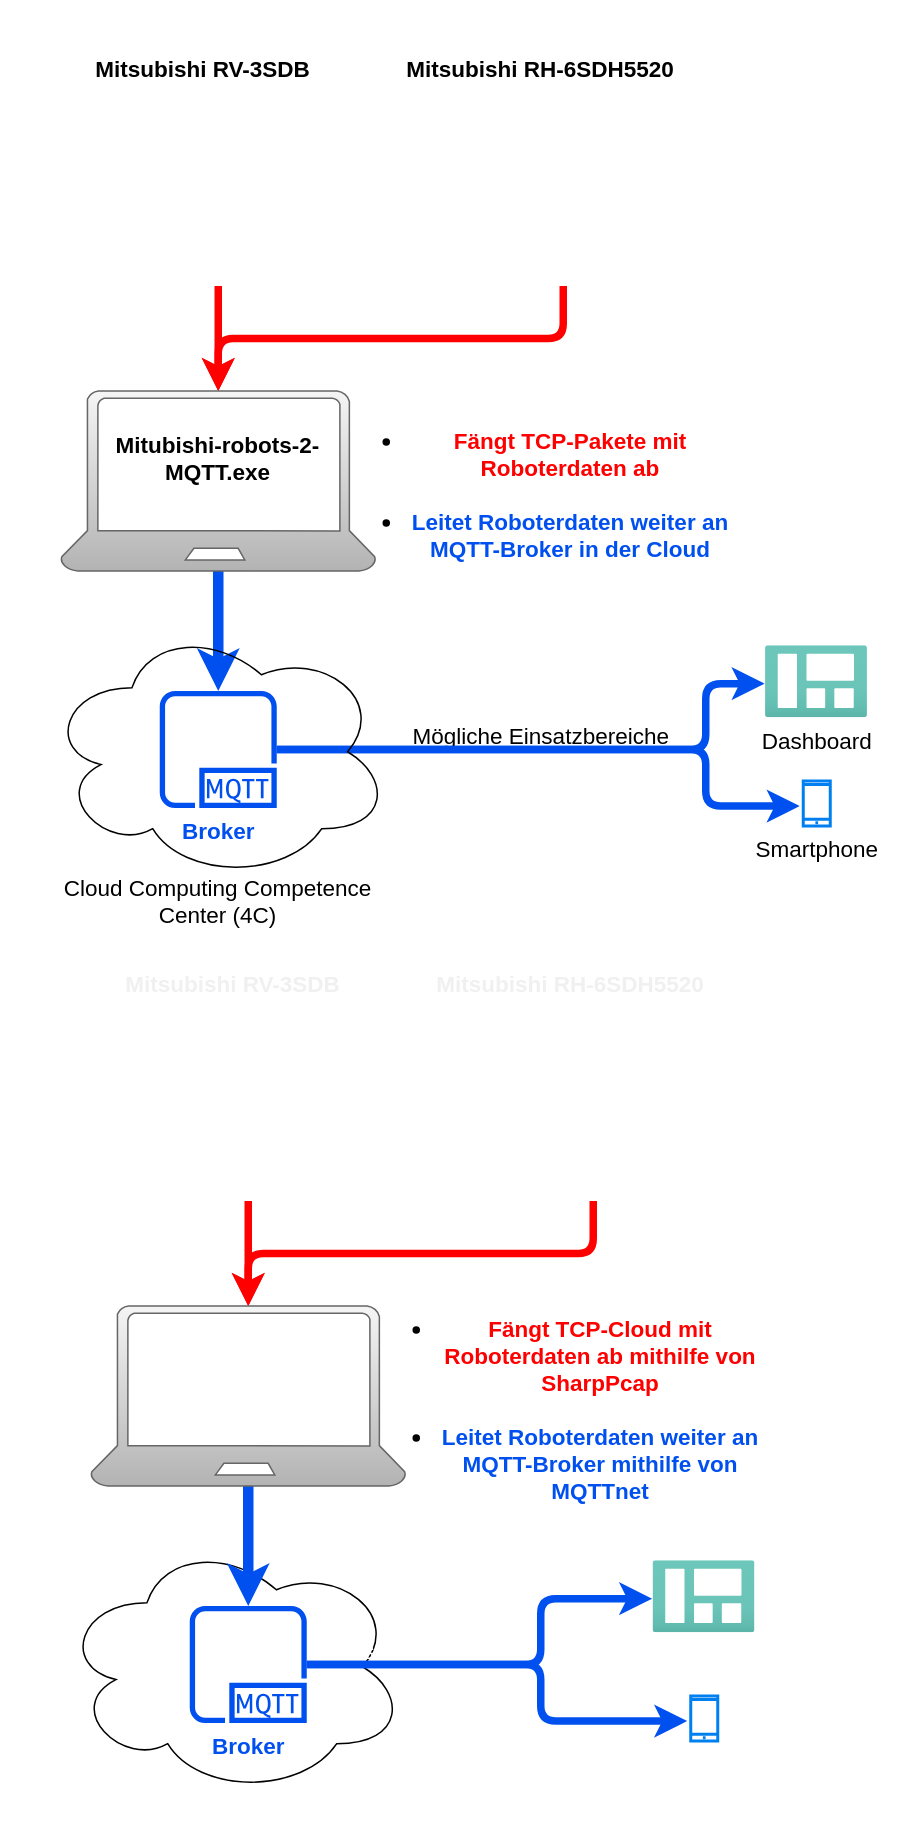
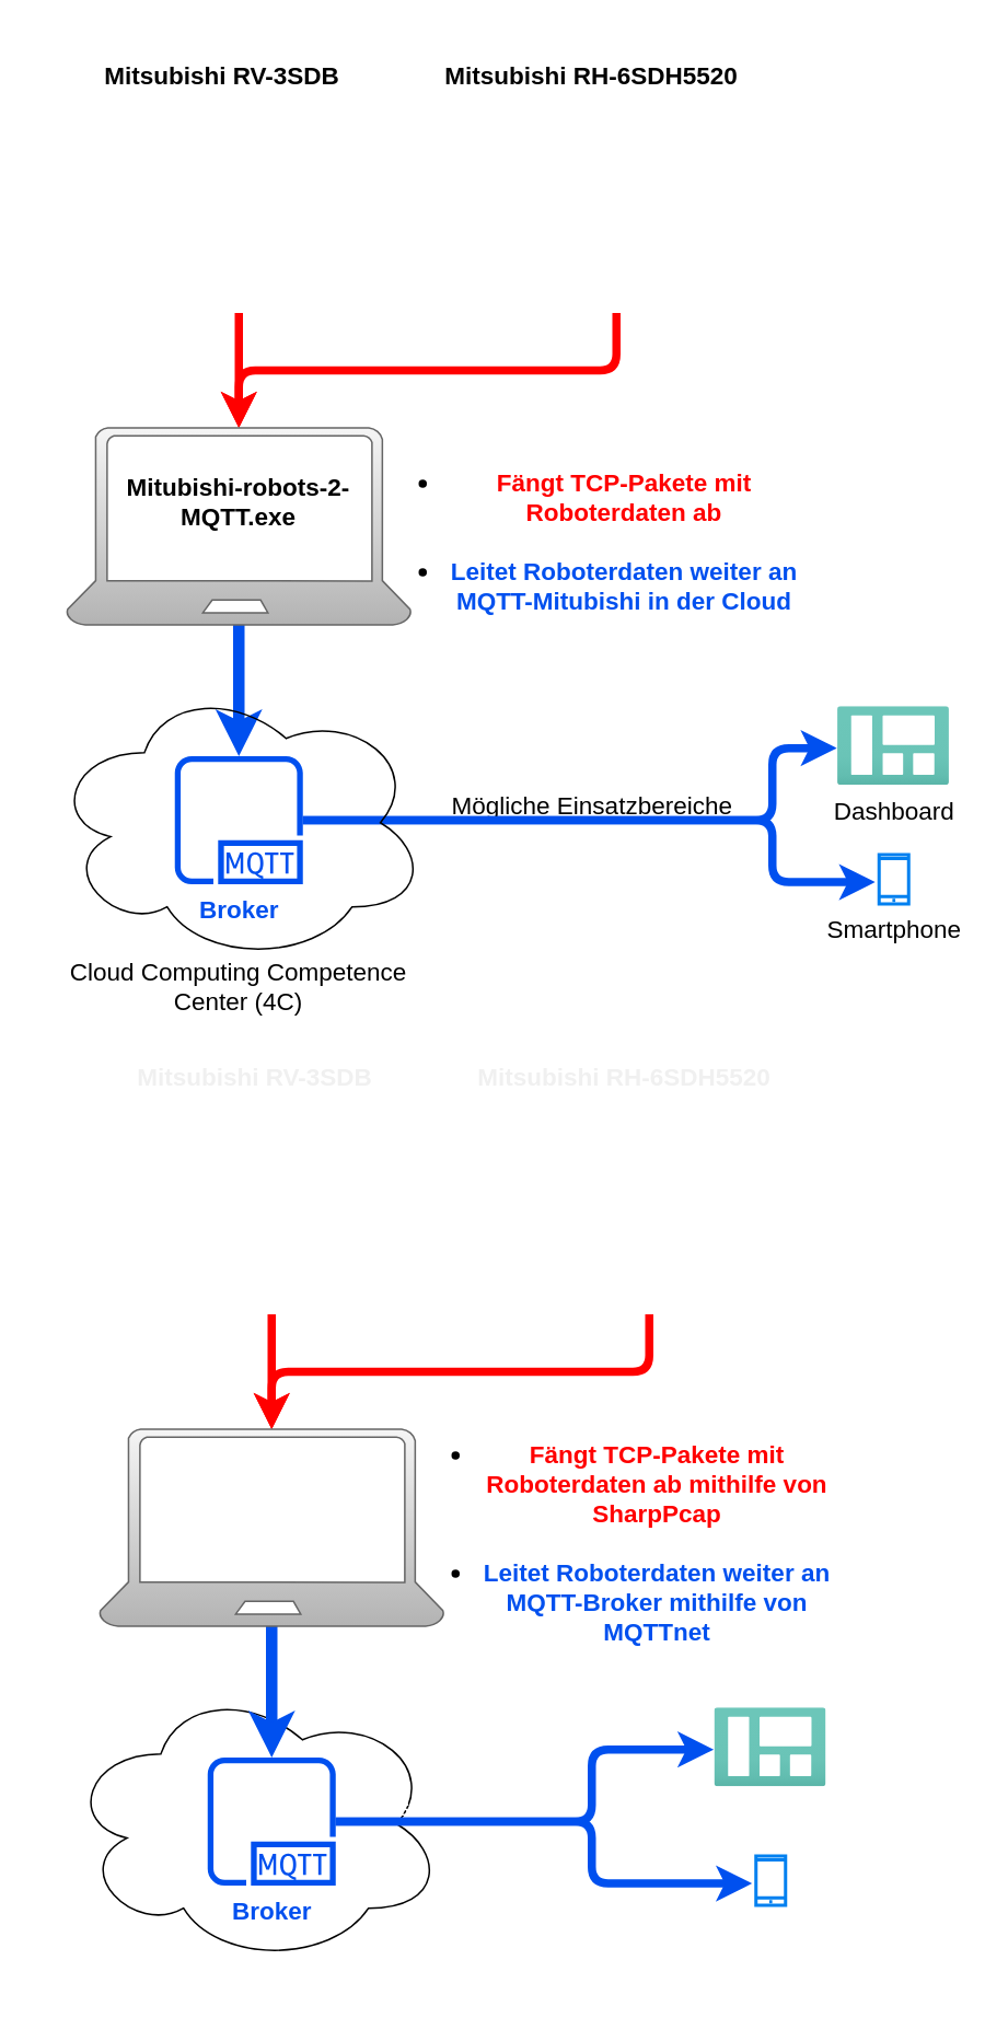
- <mxCell id="8" value="&lt;div style=&quot;font-size: 15px&quot;&gt;&lt;font style=&quot;font-size: 15px&quot;&gt;&lt;b&gt;&lt;br&gt;&lt;/b&gt;&lt;/font&gt;&lt;/div&gt;&lt;ul style=&quot;font-size: 15px&quot;&gt;&lt;li&gt;&lt;font style=&quot;font-size: 15px&quot;&gt;&lt;span style=&quot;font-family: &amp;#34;helvetica&amp;#34; ; font-style: normal ; letter-spacing: normal ; text-align: center ; text-indent: 0px ; text-transform: none ; word-spacing: 0px ; display: inline ; float: none&quot;&gt;&lt;b&gt;&lt;font color=&quot;#ff0000&quot; style=&quot;font-size: 15px&quot;&gt;Fängt TCP-Pakete mit Roboterdaten ab&lt;/font&gt;&lt;br&gt;&lt;br&gt;&lt;/b&gt;&lt;/span&gt;&lt;/font&gt;&lt;/li&gt;&lt;li&gt;&lt;font style=&quot;font-size: 15px&quot; color=&quot;#0050ef&quot;&gt;&lt;span style=&quot;font-family: &amp;#34;helvetica&amp;#34; ; font-style: normal ; letter-spacing: normal ; text-align: center ; text-indent: 0px ; text-transform: none ; word-spacing: 0px ; display: inline ; float: none&quot;&gt;&lt;b&gt;Leitet Roboterdaten weiter an MQTT-Broker in der Cloud&lt;/b&gt;&lt;/span&gt;&lt;/font&gt;&lt;/li&gt;&lt;/ul&gt;" style="text;html=1;strokeColor=none;fillColor=none;align=center;verticalAlign=middle;whiteSpace=wrap;rounded=0;" parent="1" vertex="1"><mxGeometry x="230" y="225" width="260" height="190" as="geometry" /></mxCell>
+ <mxCell id="8" value="&lt;div style=&quot;font-size: 15px&quot;&gt;&lt;font style=&quot;font-size: 15px&quot;&gt;&lt;b&gt;&lt;br&gt;&lt;/b&gt;&lt;/font&gt;&lt;/div&gt;&lt;ul style=&quot;font-size: 15px&quot;&gt;&lt;li&gt;&lt;font style=&quot;font-size: 15px&quot;&gt;&lt;span style=&quot;font-family: &amp;#34;helvetica&amp;#34; ; font-style: normal ; letter-spacing: normal ; text-align: center ; text-indent: 0px ; text-transform: none ; word-spacing: 0px ; display: inline ; float: none&quot;&gt;&lt;b&gt;&lt;font color=&quot;#ff0000&quot; style=&quot;font-size: 15px&quot;&gt;Fängt TCP-Pakete mit Roboterdaten ab&lt;/font&gt;&lt;br&gt;&lt;br&gt;&lt;/b&gt;&lt;/span&gt;&lt;/font&gt;&lt;/li&gt;&lt;li&gt;&lt;font style=&quot;font-size: 15px&quot; color=&quot;#0050ef&quot;&gt;&lt;span style=&quot;font-family: &amp;#34;helvetica&amp;#34; ; font-style: normal ; letter-spacing: normal ; text-align: center ; text-indent: 0px ; text-transform: none ; word-spacing: 0px ; display: inline ; float: none&quot;&gt;&lt;b&gt;Leitet Roboterdaten weiter an MQTT-Mitubishi in der Cloud&lt;/b&gt;&lt;/span&gt;&lt;/font&gt;&lt;/li&gt;&lt;/ul&gt;" style="text;html=1;strokeColor=none;fillColor=none;align=center;verticalAlign=middle;whiteSpace=wrap;rounded=0;" parent="1" vertex="1"><mxGeometry x="230" y="225" width="260" height="190" as="geometry" /></mxCell>
- <mxCell id="24" value="&lt;div style=&quot;font-size: 15px&quot;&gt;&lt;font style=&quot;font-size: 15px&quot;&gt;&lt;b&gt;&lt;br&gt;&lt;/b&gt;&lt;/font&gt;&lt;/div&gt;&lt;ul style=&quot;font-size: 15px&quot;&gt;&lt;li&gt;&lt;font style=&quot;font-size: 15px&quot;&gt;&lt;span style=&quot;font-family: &amp;#34;helvetica&amp;#34; ; font-style: normal ; letter-spacing: normal ; text-align: center ; text-indent: 0px ; text-transform: none ; word-spacing: 0px ; display: inline ; float: none&quot;&gt;&lt;b&gt;&lt;font color=&quot;#ff0000&quot; style=&quot;font-size: 15px&quot;&gt;Fängt TCP-Cloud mit Roboterdaten ab mithilfe von SharpPcap&lt;/font&gt;&lt;br&gt;&lt;br&gt;&lt;/b&gt;&lt;/span&gt;&lt;/font&gt;&lt;/li&gt;&lt;li&gt;&lt;font style=&quot;font-size: 15px&quot; color=&quot;#0050ef&quot;&gt;&lt;span style=&quot;font-family: &amp;#34;helvetica&amp;#34; ; font-style: normal ; letter-spacing: normal ; text-align: center ; text-indent: 0px ; text-transform: none ; word-spacing: 0px ; display: inline ; float: none&quot;&gt;&lt;b&gt;Leitet Roboterdaten weiter an MQTT-Broker mithilfe von MQTTnet&lt;/b&gt;&lt;/span&gt;&lt;/font&gt;&lt;/li&gt;&lt;/ul&gt;" style="text;html=1;strokeColor=none;fillColor=none;align=center;verticalAlign=middle;whiteSpace=wrap;rounded=0;" parent="1" vertex="1"><mxGeometry x="250" y="835" width="260" height="190" as="geometry" /></mxCell>
+ <mxCell id="24" value="&lt;div style=&quot;font-size: 15px&quot;&gt;&lt;font style=&quot;font-size: 15px&quot;&gt;&lt;b&gt;&lt;br&gt;&lt;/b&gt;&lt;/font&gt;&lt;/div&gt;&lt;ul style=&quot;font-size: 15px&quot;&gt;&lt;li&gt;&lt;font style=&quot;font-size: 15px&quot;&gt;&lt;span style=&quot;font-family: &amp;#34;helvetica&amp;#34; ; font-style: normal ; letter-spacing: normal ; text-align: center ; text-indent: 0px ; text-transform: none ; word-spacing: 0px ; display: inline ; float: none&quot;&gt;&lt;b&gt;&lt;font color=&quot;#ff0000&quot; style=&quot;font-size: 15px&quot;&gt;Fängt TCP-Pakete mit Roboterdaten ab mithilfe von SharpPcap&lt;/font&gt;&lt;br&gt;&lt;br&gt;&lt;/b&gt;&lt;/span&gt;&lt;/font&gt;&lt;/li&gt;&lt;li&gt;&lt;font style=&quot;font-size: 15px&quot; color=&quot;#0050ef&quot;&gt;&lt;span style=&quot;font-family: &amp;#34;helvetica&amp;#34; ; font-style: normal ; letter-spacing: normal ; text-align: center ; text-indent: 0px ; text-transform: none ; word-spacing: 0px ; display: inline ; float: none&quot;&gt;&lt;b&gt;Leitet Roboterdaten weiter an MQTT-Broker mithilfe von MQTTnet&lt;/b&gt;&lt;/span&gt;&lt;/font&gt;&lt;/li&gt;&lt;/ul&gt;" style="text;html=1;strokeColor=none;fillColor=none;align=center;verticalAlign=middle;whiteSpace=wrap;rounded=0;" parent="1" vertex="1"><mxGeometry x="250" y="835" width="260" height="190" as="geometry" /></mxCell>
